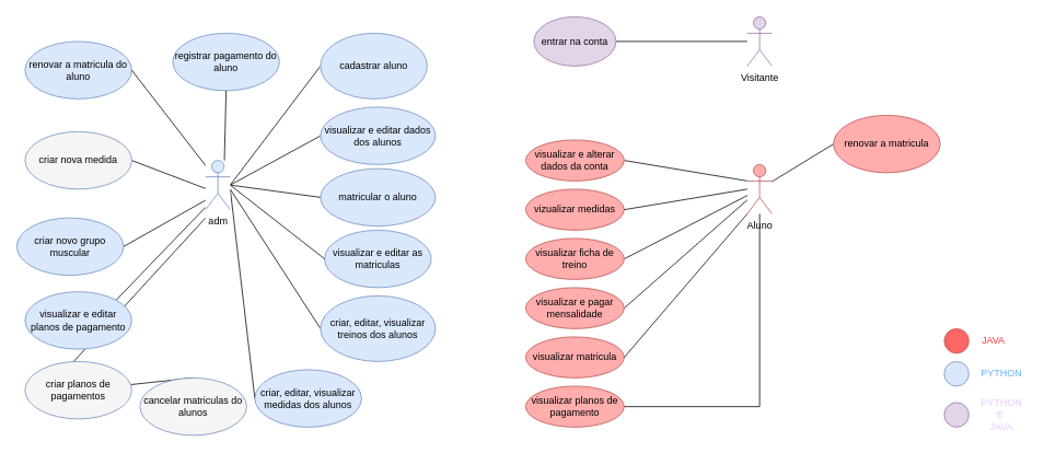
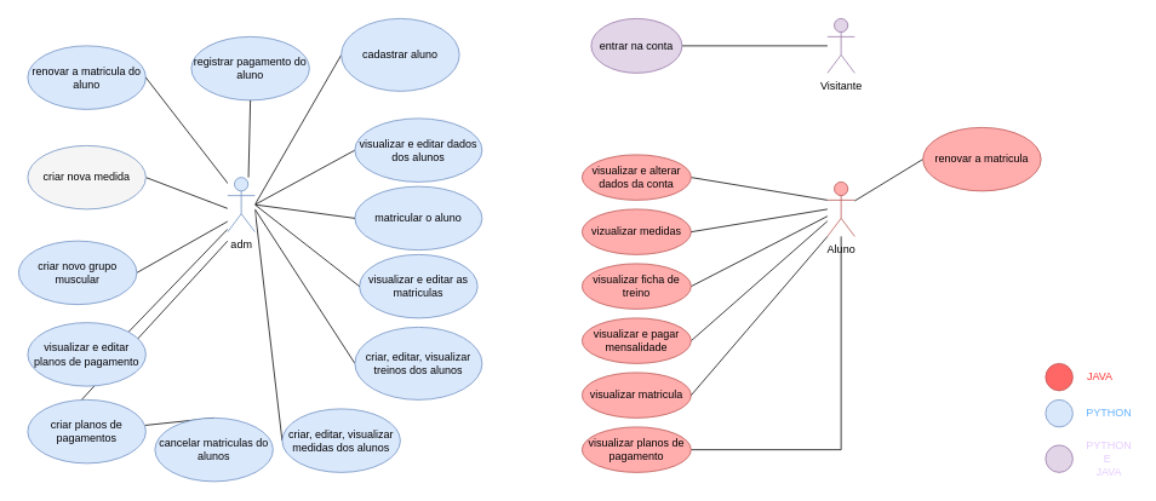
- <mxCell id="13" value="cadastrar aluno" style="ellipse;whiteSpace=wrap;html=1;fillColor=#dae8fc;strokeColor=#6c8ebf;" vertex="1" parent="1"><mxGeometry x="390" y="40" width="130" height="80" as="geometry" /></mxCell>
+ <mxCell id="13" value="cadastrar aluno" style="ellipse;whiteSpace=wrap;html=1;fillColor=#dae8fc;strokeColor=#6c8ebf;" vertex="1" parent="1"><mxGeometry x="375" y="20" width="130" height="80" as="geometry" /></mxCell>
- <mxCell id="30" value="criar planos de pagamentos" style="ellipse;whiteSpace=wrap;html=1;fillColor=#f5f5f5;strokeColor=#6c8ebf;" vertex="1" parent="1"><mxGeometry x="30" y="440" width="130" height="70" as="geometry" /></mxCell>
+ <mxCell id="30" value="criar planos de pagamentos" style="ellipse;whiteSpace=wrap;html=1;fillColor=#dae8fc;strokeColor=#6c8ebf;" vertex="1" parent="1"><mxGeometry x="30" y="440" width="130" height="70" as="geometry" /></mxCell>
- <mxCell id="47" value="cancelar matriculas do alunos" style="ellipse;whiteSpace=wrap;html=1;fillColor=#f5f5f5;strokeColor=#6c8ebf;" vertex="1" parent="1"><mxGeometry x="170" y="460" width="130" height="70" as="geometry" /></mxCell>
+ <mxCell id="47" value="cancelar matriculas do alunos" style="ellipse;whiteSpace=wrap;html=1;fillColor=#dae8fc;strokeColor=#6c8ebf;" vertex="1" parent="1"><mxGeometry x="170" y="460" width="130" height="70" as="geometry" /></mxCell>
